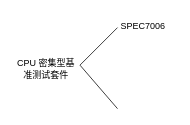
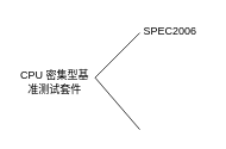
- <mxCell id="3" value="SPEC7006" style="text;html=1;align=center;verticalAlign=middle;whiteSpace=wrap;rounded=0;" vertex="1" parent="1"><mxGeometry x="149" y="20" width="82" height="30" as="geometry" /></mxCell>
+ <mxCell id="3" value="SPEC2006" style="text;html=1;align=center;verticalAlign=middle;whiteSpace=wrap;rounded=0;" vertex="1" parent="1"><mxGeometry x="149" y="20" width="82" height="30" as="geometry" /></mxCell>
